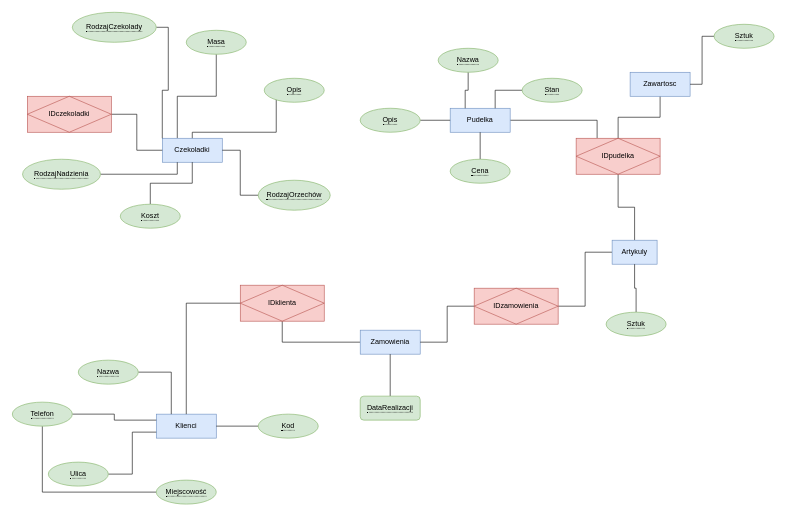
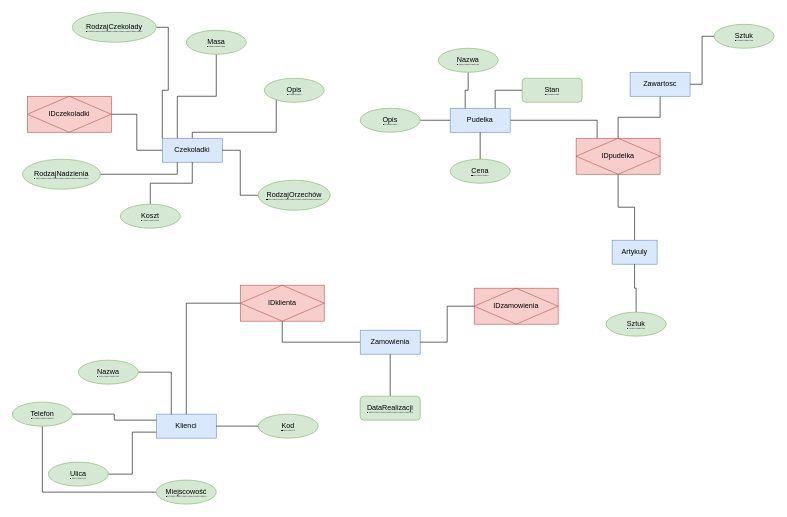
- <mxCell id="37" value="&lt;span style=&quot;border-bottom: 1px dotted&quot;&gt;Stan&lt;/span&gt;" style="ellipse;whiteSpace=wrap;html=1;align=center;fillColor=#d5e8d4;strokeColor=#82b366;" vertex="1" parent="1"><mxGeometry x="870" y="130" width="100" height="40" as="geometry" /></mxCell>
+ <mxCell id="37" value="&lt;span style=&quot;border-bottom: 1px dotted&quot;&gt;Stan&lt;/span&gt;" style="whiteSpace=wrap;html=1;align=center;fillColor=#d5e8d4;strokeColor=#82b366;rounded=1;" vertex="1" parent="1"><mxGeometry x="870" y="130" width="100" height="40" as="geometry" /></mxCell>
- <mxCell id="10" style="edgeStyle=orthogonalEdgeStyle;rounded=0;orthogonalLoop=1;jettySize=auto;html=1;entryX=1;entryY=0.5;entryDx=0;entryDy=0;endArrow=none;endFill=0;" edge="1" parent="1" source="11" target="21"><mxGeometry relative="1" as="geometry" /></mxCell>
